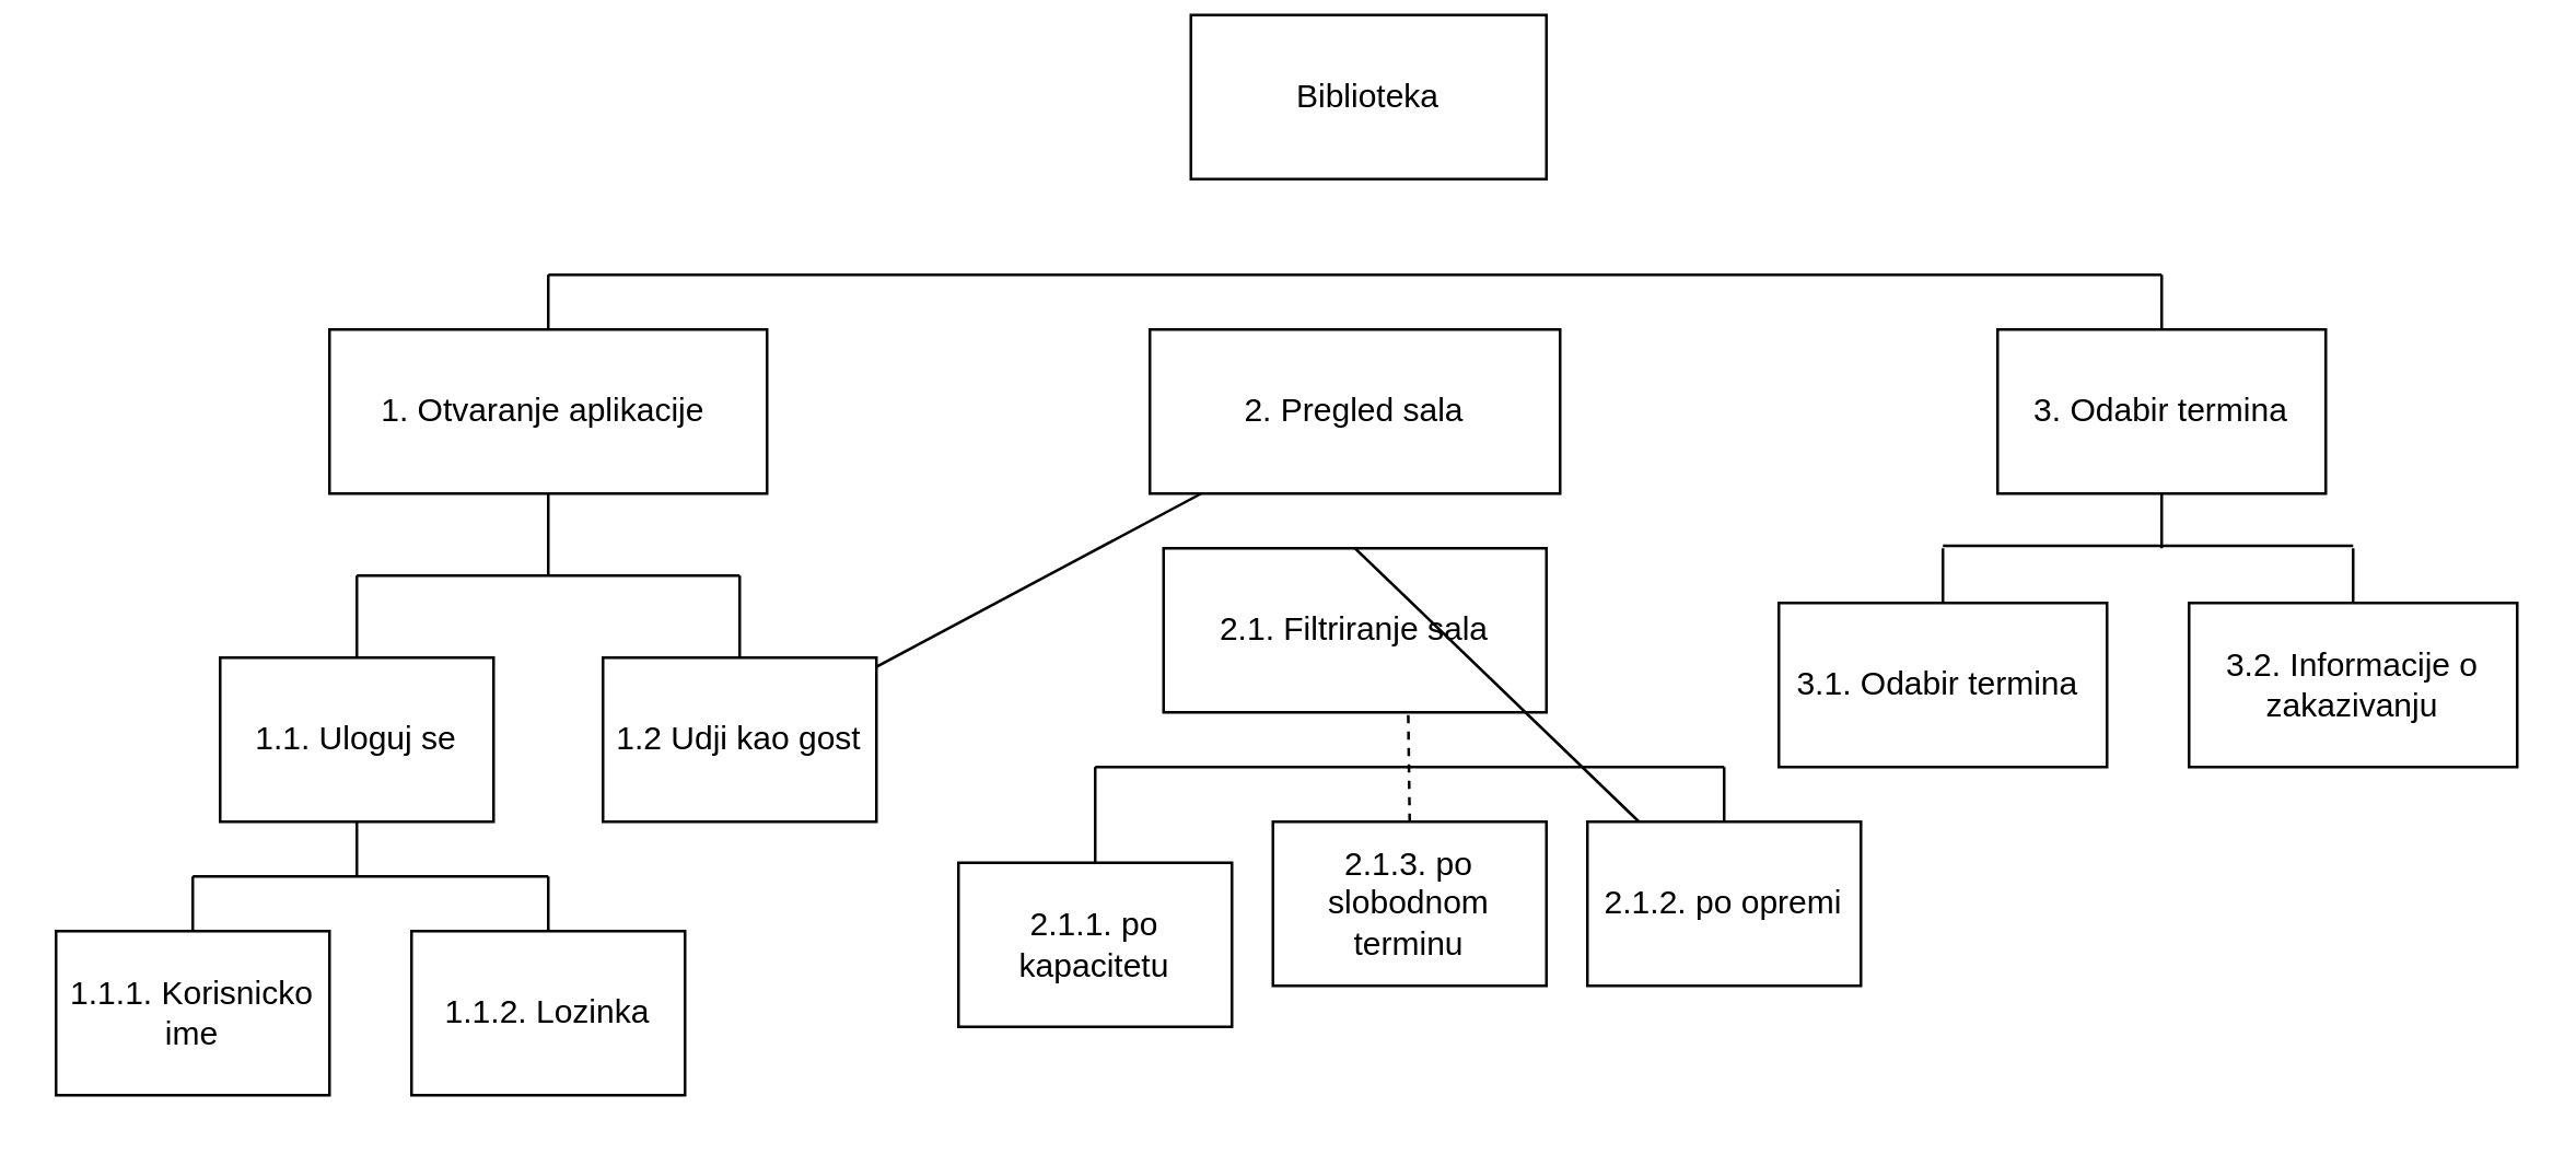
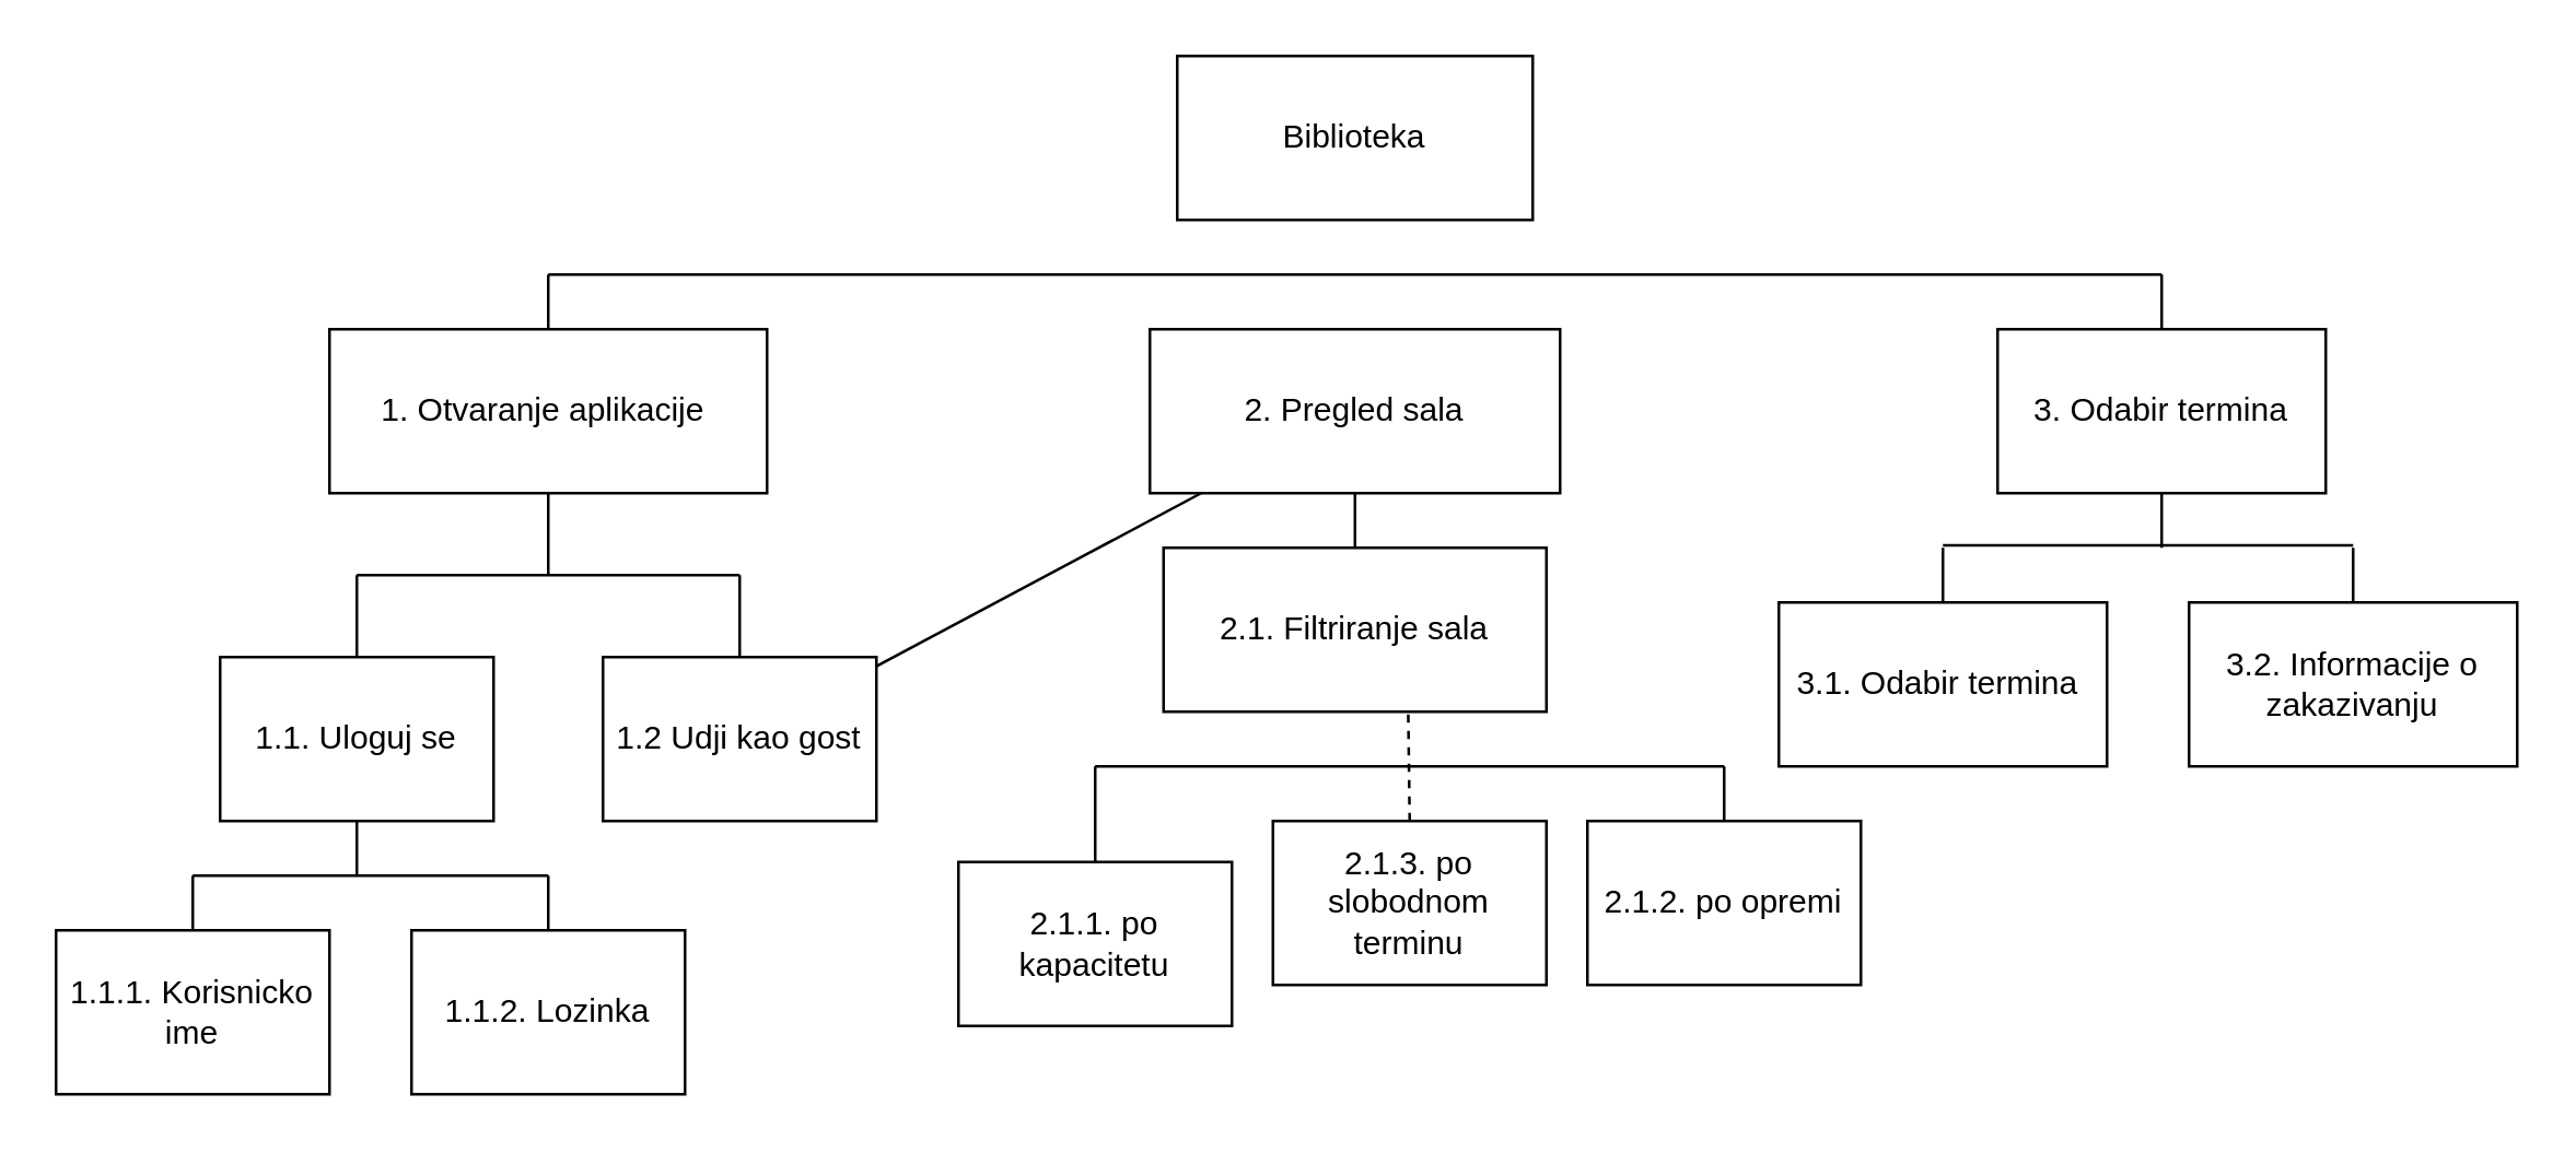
- <mxCell id="2" value="Biblioteka" style="rounded=0;whiteSpace=wrap;html=1;" vertex="1" parent="1"><mxGeometry x="435" y="5" width="130" height="60" as="geometry" /></mxCell>
+ <mxCell id="2" value="Biblioteka" style="rounded=0;whiteSpace=wrap;html=1;" vertex="1" parent="1"><mxGeometry x="430" y="20" width="130" height="60" as="geometry" /></mxCell>
- <mxCell id="20" value="" style="endArrow=none;html=1;rounded=0;exitX=0.5;exitY=0;exitDx=0;exitDy=0;" edge="1" parent="1" source="9" target="11"><mxGeometry width="50" height="50" relative="1" as="geometry"><mxPoint x="470" y="270" as="sourcePoint" /><mxPoint x="520" y="220" as="targetPoint" /></mxGeometry></mxCell>
+ <mxCell id="20" value="" style="endArrow=none;html=1;rounded=0;entryX=0.5;entryY=1;entryDx=0;entryDy=0;exitX=0.5;exitY=0;exitDx=0;exitDy=0;" edge="1" parent="1" source="9" target="8"><mxGeometry width="50" height="50" relative="1" as="geometry"><mxPoint x="470" y="270" as="sourcePoint" /><mxPoint x="520" y="220" as="targetPoint" /></mxGeometry></mxCell>
